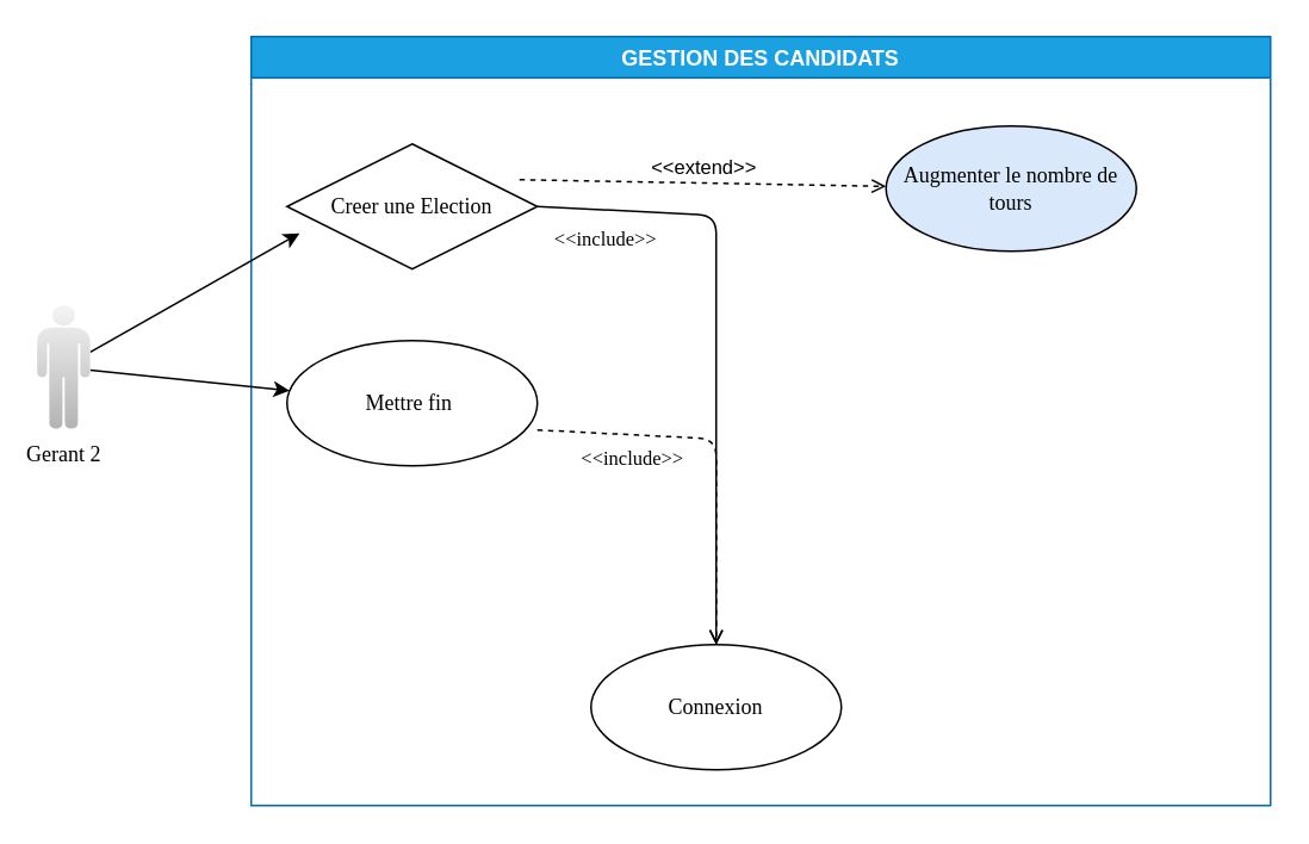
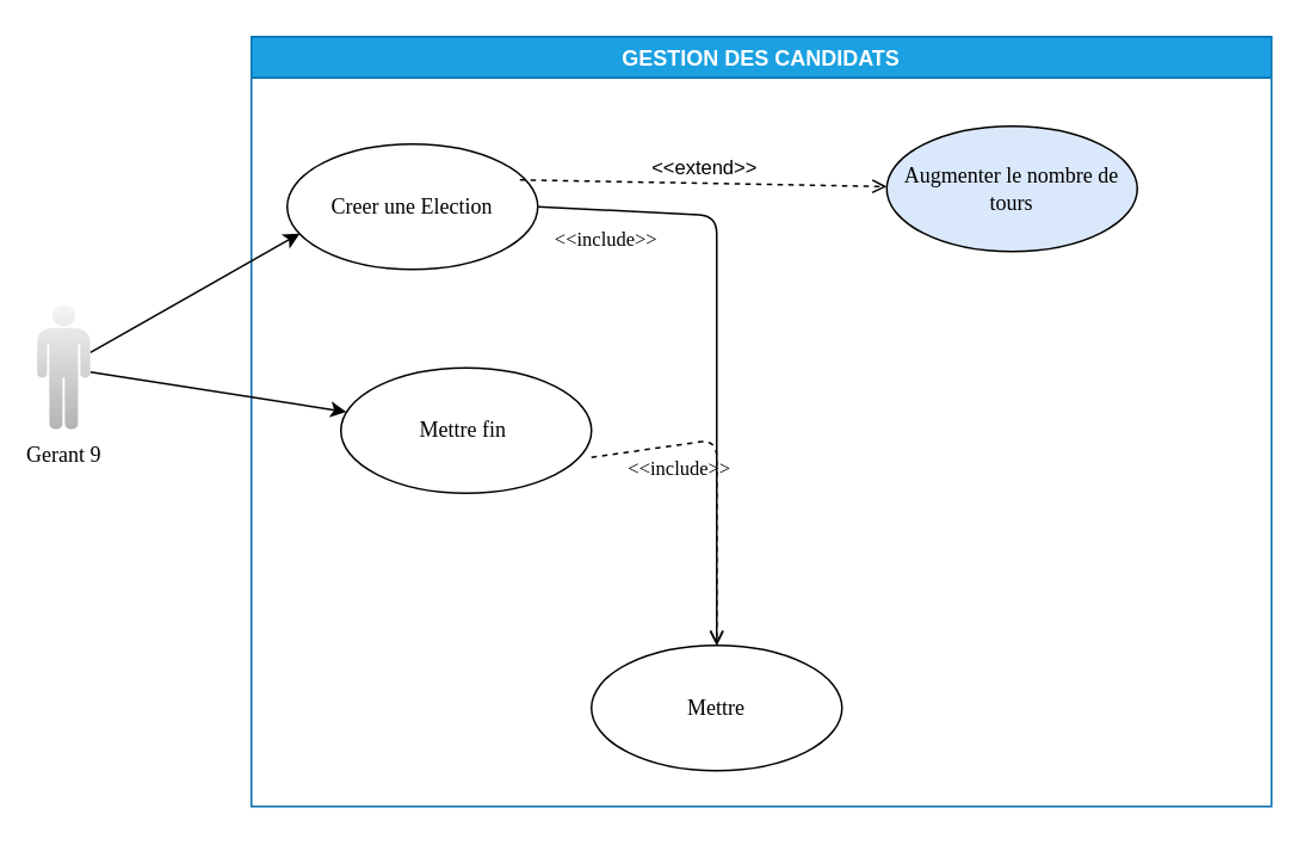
- <mxCell id="3" value="&lt;font face=&quot;Georgia&quot;&gt;Creer une Election&lt;/font&gt;" style="rhombus;whiteSpace=wrap;html=1;" vertex="1" parent="2"><mxGeometry x="20" y="60" width="140" height="70" as="geometry" /></mxCell>
+ <mxCell id="3" value="&lt;font face=&quot;Georgia&quot;&gt;Creer une Election&lt;/font&gt;" style="ellipse;whiteSpace=wrap;html=1;" vertex="1" parent="2"><mxGeometry x="20" y="60" width="140" height="70" as="geometry" /></mxCell>
- <mxCell id="5" value="&lt;font face=&quot;Georgia&quot;&gt;Mettre fin&amp;nbsp;&lt;/font&gt;" style="ellipse;whiteSpace=wrap;html=1;" vertex="1" parent="2"><mxGeometry x="20" y="170" width="140" height="70" as="geometry" /></mxCell>
+ <mxCell id="5" value="&lt;font face=&quot;Georgia&quot;&gt;Mettre fin&amp;nbsp;&lt;/font&gt;" style="ellipse;whiteSpace=wrap;html=1;" vertex="1" parent="2"><mxGeometry x="50" y="185" width="140" height="70" as="geometry" /></mxCell>
- <mxCell id="12" value="Gerant 2" style="verticalLabelPosition=bottom;sketch=0;html=1;fillColor=#f5f5f5;verticalAlign=top;align=center;pointerEvents=1;shape=mxgraph.cisco_safe.design.actor_2;fontFamily=Georgia;gradientColor=#b3b3b3;strokeColor=#666666;" vertex="1" parent="1"><mxGeometry x="20" y="170" width="30" height="70" as="geometry" /></mxCell>
+ <mxCell id="12" value="Gerant 9" style="verticalLabelPosition=bottom;sketch=0;html=1;fillColor=#f5f5f5;verticalAlign=top;align=center;pointerEvents=1;shape=mxgraph.cisco_safe.design.actor_2;fontFamily=Georgia;gradientColor=#b3b3b3;strokeColor=#666666;" vertex="1" parent="1"><mxGeometry x="20" y="170" width="30" height="70" as="geometry" /></mxCell>
- <mxCell id="4" value="&lt;font face=&quot;Georgia&quot;&gt;Connexion&lt;/font&gt;" style="ellipse;whiteSpace=wrap;html=1;" vertex="1" parent="2"><mxGeometry x="190" y="340" width="140" height="70" as="geometry" /></mxCell>
+ <mxCell id="4" value="&lt;font face=&quot;Georgia&quot;&gt;Mettre&lt;/font&gt;" style="ellipse;whiteSpace=wrap;html=1;" vertex="1" parent="2"><mxGeometry x="190" y="340" width="140" height="70" as="geometry" /></mxCell>
